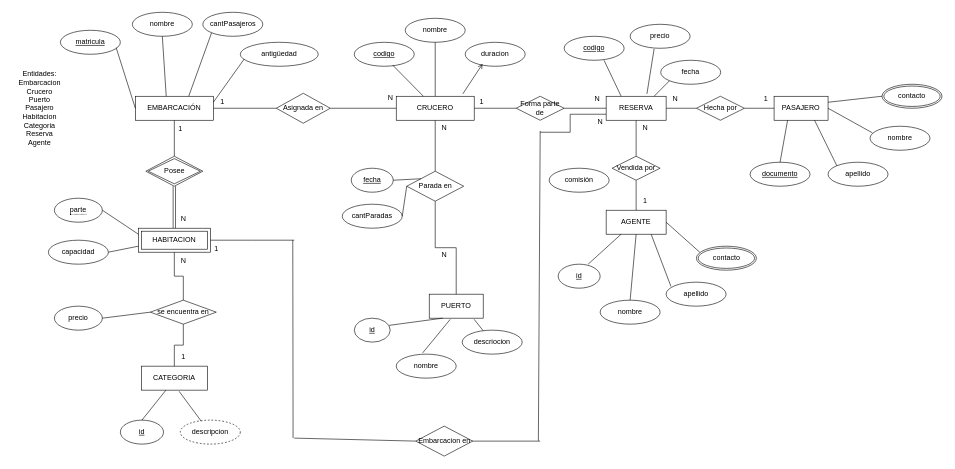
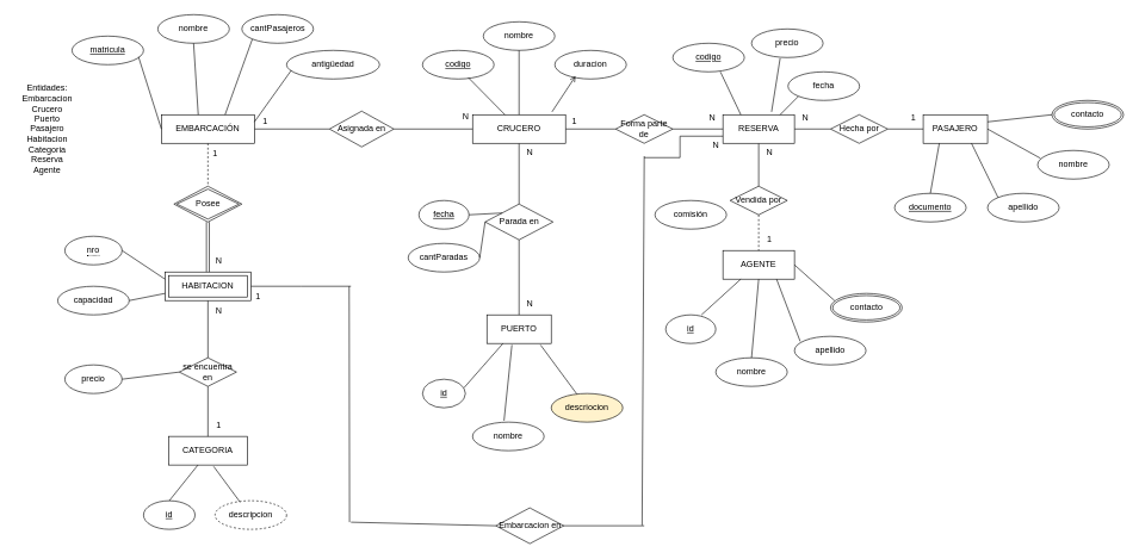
- <mxCell id="3" style="edgeStyle=orthogonalEdgeStyle;rounded=0;orthogonalLoop=1;jettySize=auto;html=1;exitX=0.5;exitY=1;exitDx=0;exitDy=0;entryX=0.5;entryY=0;entryDx=0;entryDy=0;endArrow=none;endFill=0;" edge="1" parent="1" source="5" target="24"><mxGeometry relative="1" as="geometry" /></mxCell>
+ <mxCell id="3" style="edgeStyle=orthogonalEdgeStyle;rounded=0;orthogonalLoop=1;jettySize=auto;html=1;exitX=0.5;exitY=1;exitDx=0;exitDy=0;entryX=0.5;entryY=0;entryDx=0;entryDy=0;endArrow=none;endFill=0;dashed=1;" edge="1" parent="1" source="5" target="24"><mxGeometry relative="1" as="geometry" /></mxCell>
- <mxCell id="75" style="edgeStyle=orthogonalEdgeStyle;rounded=0;orthogonalLoop=1;jettySize=auto;html=1;exitX=0.5;exitY=1;exitDx=0;exitDy=0;entryX=0.5;entryY=0;entryDx=0;entryDy=0;endArrow=none;endFill=0;" edge="1" parent="1" source="76" target="18"><mxGeometry relative="1" as="geometry" /></mxCell>
+ <mxCell id="75" style="edgeStyle=orthogonalEdgeStyle;rounded=0;orthogonalLoop=1;jettySize=auto;html=1;exitX=0.5;exitY=1;exitDx=0;exitDy=0;entryX=0.5;entryY=0;entryDx=0;entryDy=0;endArrow=none;endFill=0;dashed=1;" edge="1" parent="1" source="76" target="18"><mxGeometry relative="1" as="geometry" /></mxCell>
- <mxCell id="25" value="&lt;span style=&quot;border-bottom: 1px dotted&quot;&gt;parte&lt;/span&gt;" style="ellipse;whiteSpace=wrap;html=1;align=center;" vertex="1" parent="1"><mxGeometry x="90" y="330" width="80" height="40" as="geometry" /></mxCell>
+ <mxCell id="25" value="&lt;span style=&quot;border-bottom: 1px dotted&quot;&gt;nro&lt;/span&gt;" style="ellipse;whiteSpace=wrap;html=1;align=center;" vertex="1" parent="1"><mxGeometry x="90" y="330" width="80" height="40" as="geometry" /></mxCell>
- <mxCell id="9" value="PUERTO" style="whiteSpace=wrap;html=1;align=center;" vertex="1" parent="1"><mxGeometry x="715" y="490" width="90" height="40" as="geometry" /></mxCell>
+ <mxCell id="9" value="PUERTO" style="whiteSpace=wrap;html=1;align=center;" vertex="1" parent="1"><mxGeometry x="680" y="440" width="90" height="40" as="geometry" /></mxCell>
- <mxCell id="28" value="se encuentra en" style="shape=rhombus;perimeter=rhombusPerimeter;whiteSpace=wrap;html=1;align=center;" vertex="1" parent="1"><mxGeometry x="250" y="500" width="110" height="40" as="geometry" /></mxCell>
+ <mxCell id="28" value="se encuentra en" style="shape=rhombus;perimeter=rhombusPerimeter;whiteSpace=wrap;html=1;align=center;" vertex="1" parent="1"><mxGeometry x="250" y="500" width="80" height="40" as="geometry" /></mxCell>
- <mxCell id="55" value="descriocion" style="ellipse;whiteSpace=wrap;html=1;align=center;" vertex="1" parent="1"><mxGeometry x="770" y="550" width="100" height="40" as="geometry" /></mxCell>
+ <mxCell id="55" value="descriocion" style="ellipse;whiteSpace=wrap;html=1;align=center;fillColor=#fff2cc;" vertex="1" parent="1"><mxGeometry x="770" y="550" width="100" height="40" as="geometry" /></mxCell>
